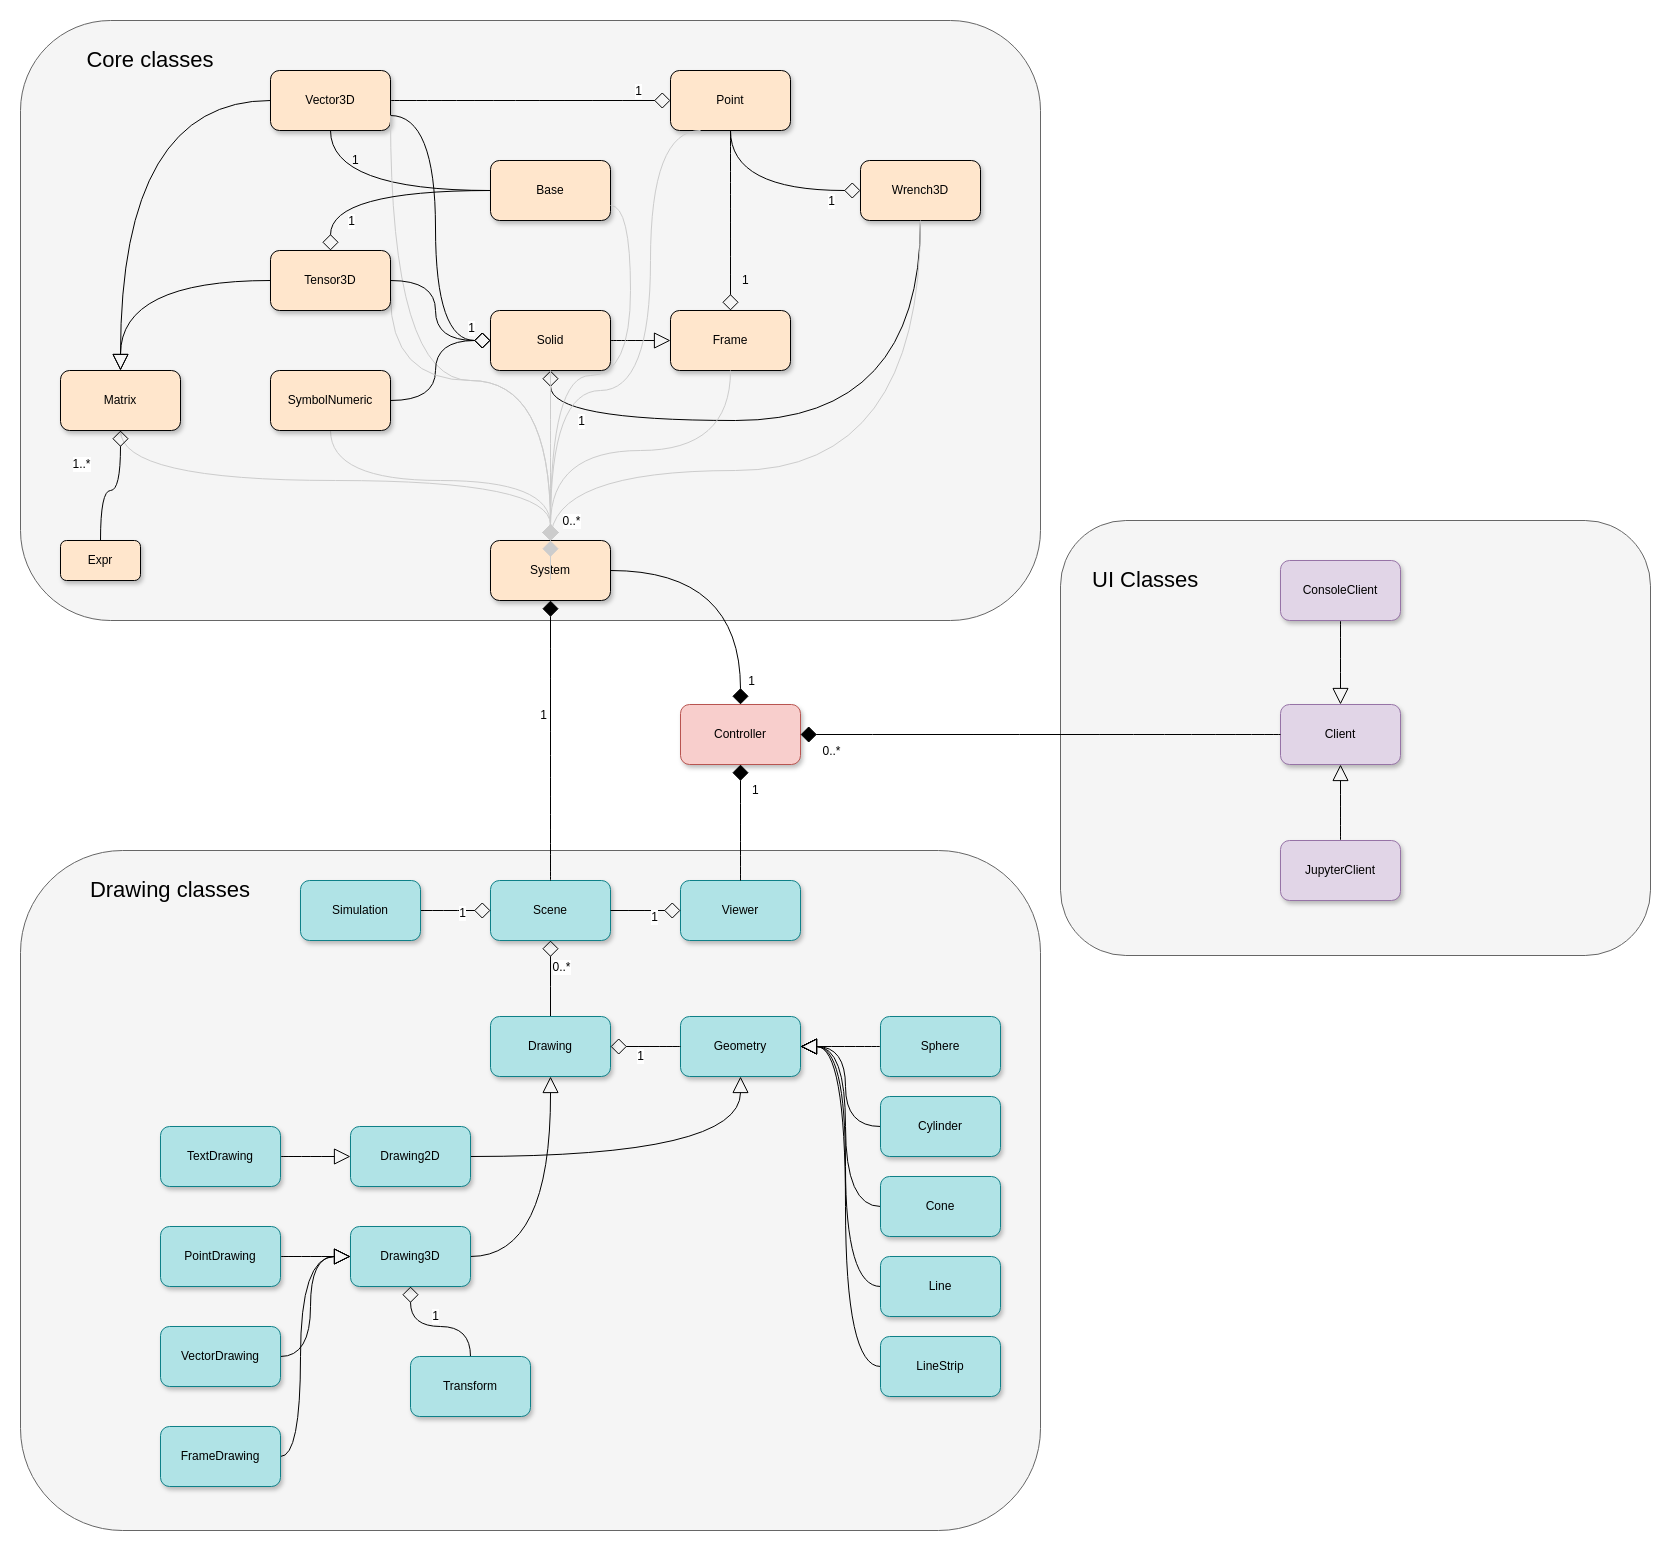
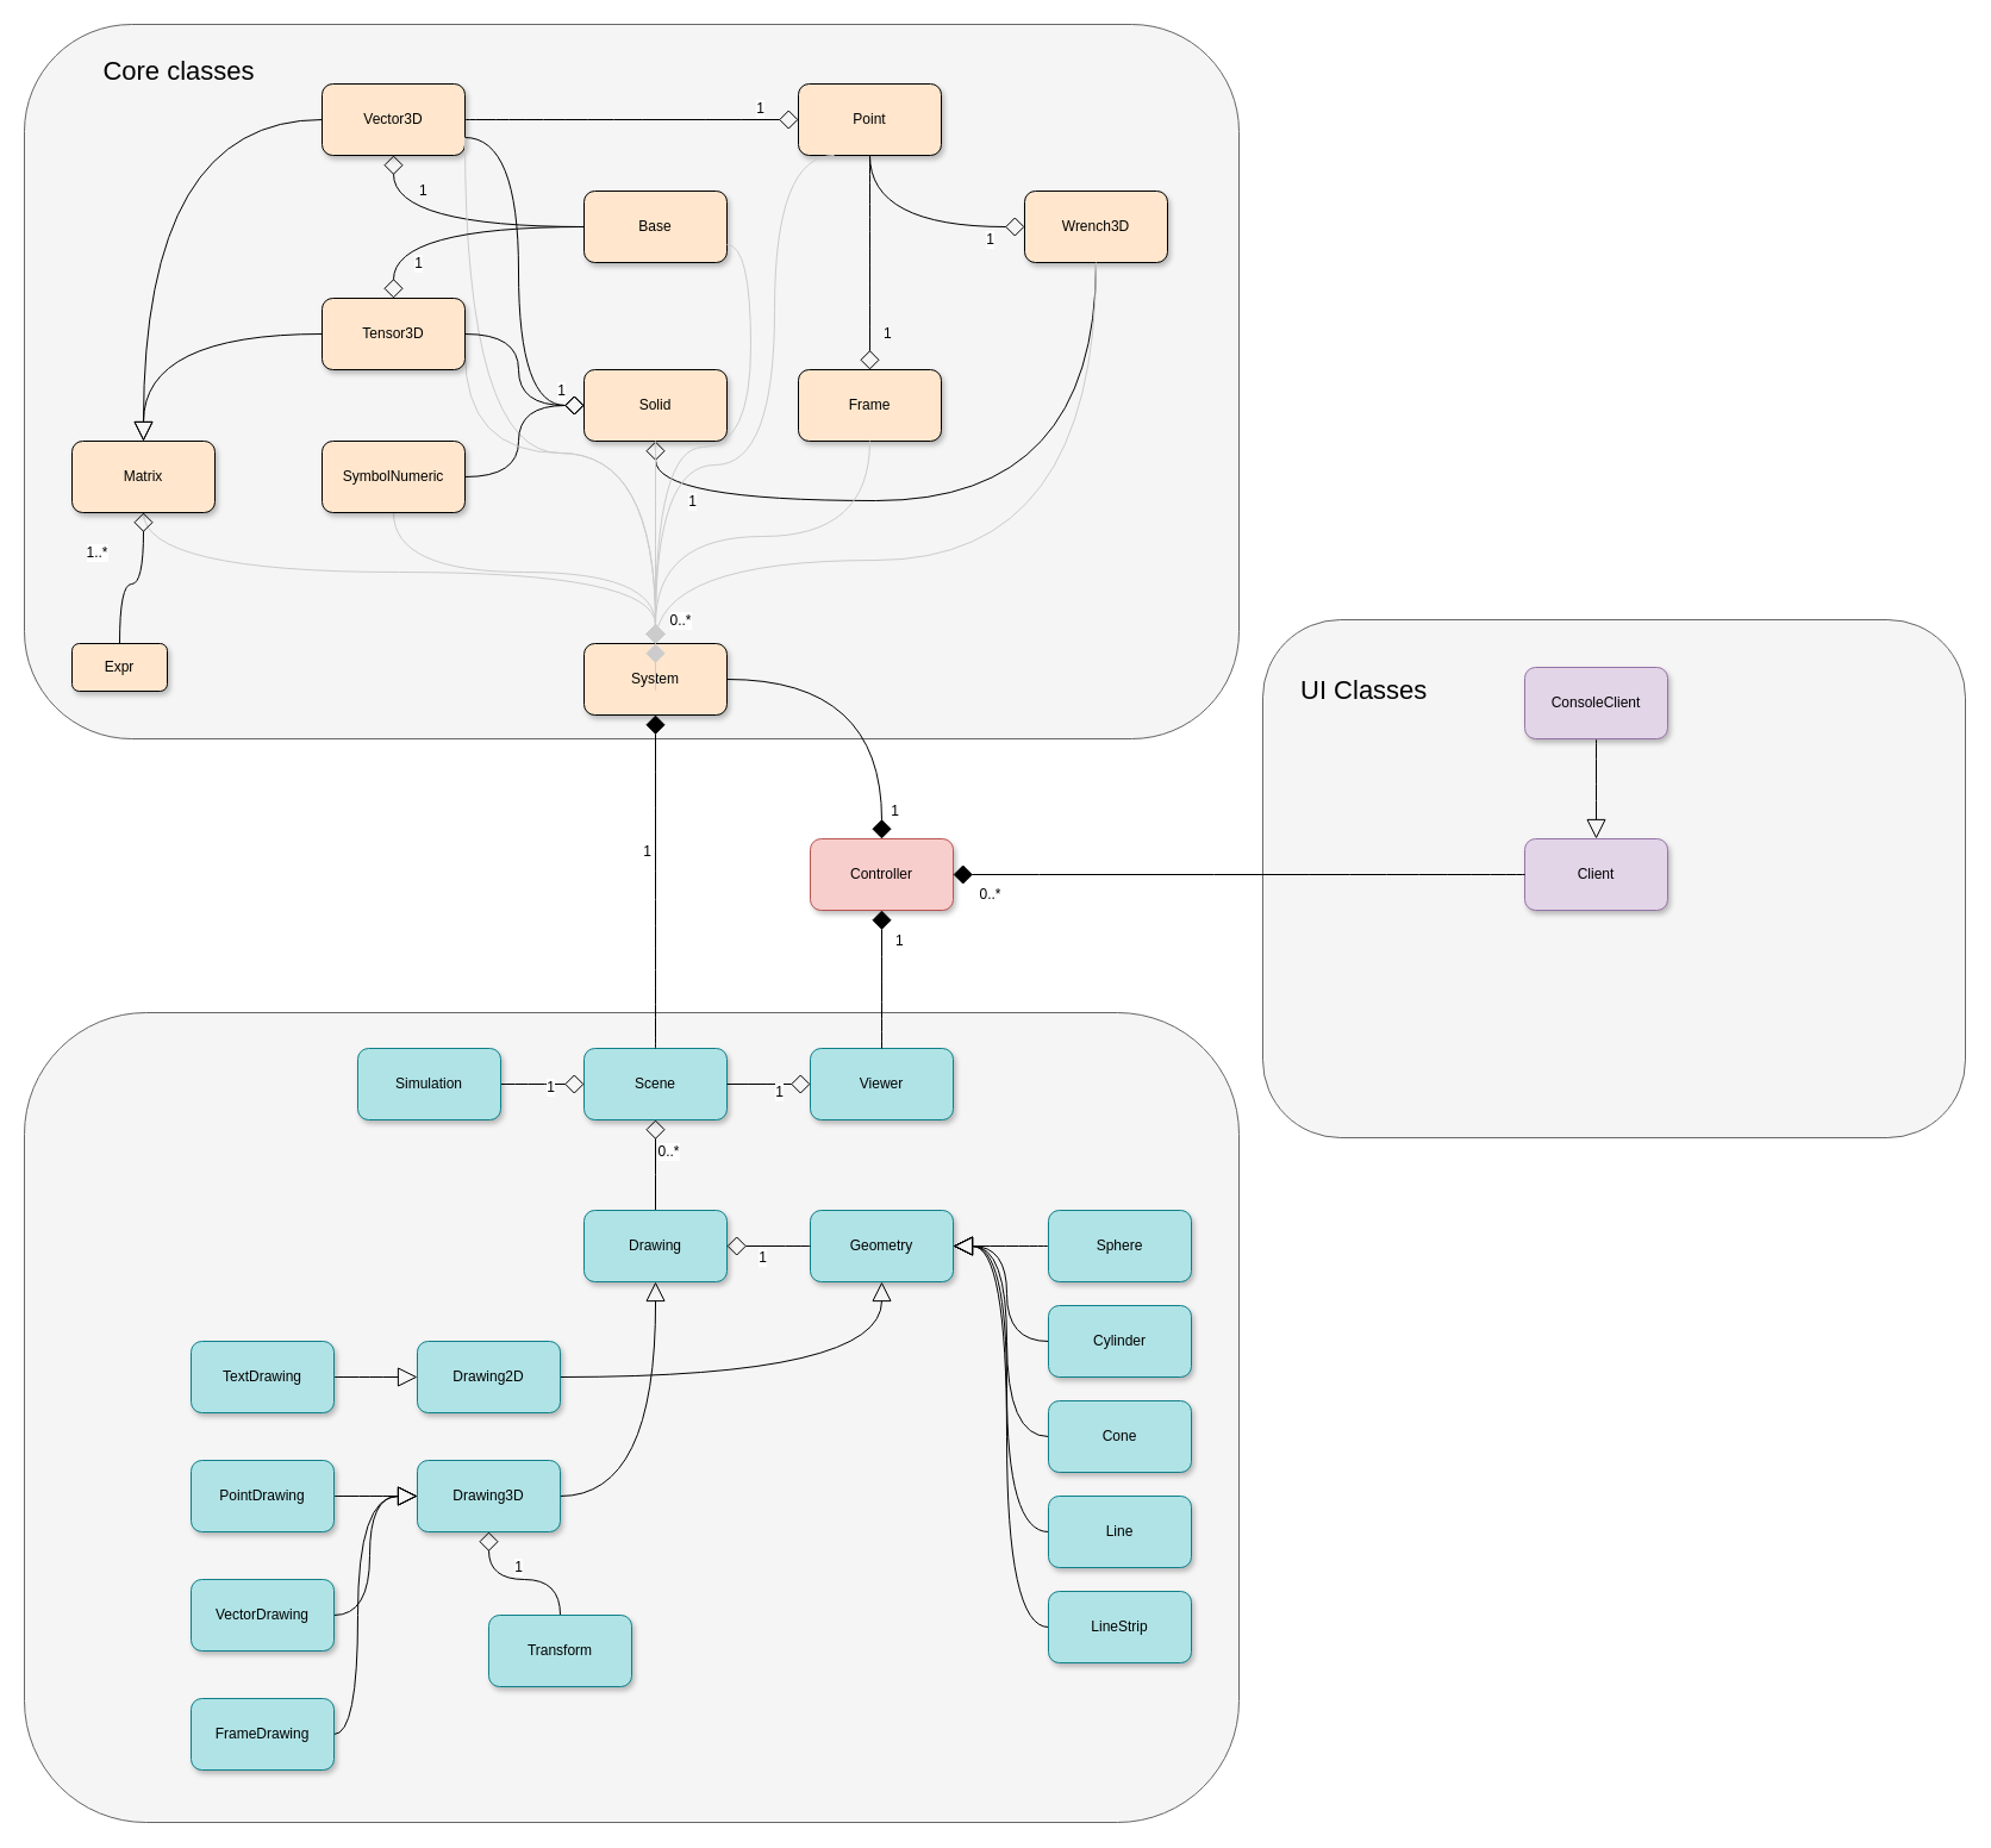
- <mxCell id="51" style="edgeStyle=orthogonalEdgeStyle;curved=1;rounded=0;orthogonalLoop=1;jettySize=auto;html=1;exitX=0;exitY=0.5;exitDx=0;exitDy=0;entryX=0.5;entryY=1;entryDx=0;entryDy=0;endArrow=none;endFill=0;endSize=14;strokeWidth=1;" parent="42" source="52" target="44" edge="1"><mxGeometry relative="1" as="geometry" /></mxCell>
+ <mxCell id="51" style="edgeStyle=orthogonalEdgeStyle;curved=1;rounded=0;orthogonalLoop=1;jettySize=auto;html=1;exitX=0;exitY=0.5;exitDx=0;exitDy=0;entryX=0.5;entryY=1;entryDx=0;entryDy=0;endArrow=diamond;endFill=0;endSize=14;strokeWidth=1;" parent="42" source="52" target="44" edge="1"><mxGeometry relative="1" as="geometry" /></mxCell>
- <mxCell id="55" style="edgeStyle=orthogonalEdgeStyle;curved=1;rounded=0;orthogonalLoop=1;jettySize=auto;html=1;exitX=1;exitY=0.5;exitDx=0;exitDy=0;endArrow=block;endFill=0;endSize=14;strokeWidth=1;" parent="42" source="56" target="53" edge="1"><mxGeometry relative="1" as="geometry"><Array as="points"><mxPoint x="750" y="320" /></Array></mxGeometry></mxCell>
- <mxCell id="97" style="edgeStyle=orthogonalEdgeStyle;curved=1;rounded=0;orthogonalLoop=1;jettySize=auto;html=1;exitX=0.5;exitY=0;exitDx=0;exitDy=0;entryX=0.5;entryY=1;entryDx=0;entryDy=0;endArrow=block;endFill=0;endSize=14;strokeWidth=1;" edge="1" parent="1" source="98" target="94"><mxGeometry relative="1" as="geometry" /></mxCell>
- <mxCell id="98" value="JupyterClient" style="rounded=1;whiteSpace=wrap;html=1;fillColor=#e1d5e7;strokeColor=#9673a6;glass=0;shadow=1;comic=0;" vertex="1" parent="1"><mxGeometry x="1280" y="840" width="120" height="60" as="geometry" /></mxCell>
- <mxCell id="41" value="Drawing classes" style="text;html=1;strokeColor=none;fillColor=none;align=center;verticalAlign=middle;whiteSpace=wrap;rounded=0;fontSize=22;" parent="3" vertex="1"><mxGeometry x="50" y="30" width="200" height="20" as="geometry" /></mxCell>
